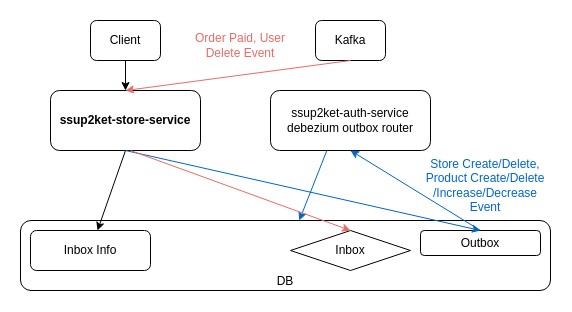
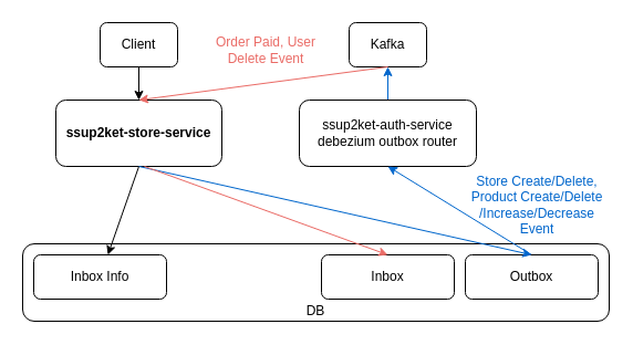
- <mxCell id="3" style="edgeStyle=none;rounded=0;orthogonalLoop=1;jettySize=auto;html=1;exitX=0.5;exitY=0;exitDx=0;exitDy=0;fontColor=#7EA6E0;fillColor=#dae8fc;strokeColor=#0066CC;" parent="1" source="4" target="5" edge="1"><mxGeometry relative="1" as="geometry" /></mxCell>
+ <mxCell id="3" style="edgeStyle=none;rounded=0;orthogonalLoop=1;jettySize=auto;html=1;exitX=0.5;exitY=0;exitDx=0;exitDy=0;entryX=0.5;entryY=1;entryDx=0;entryDy=0;fontColor=#7EA6E0;fillColor=#dae8fc;strokeColor=#0066CC;" parent="1" source="4" target="6" edge="1"><mxGeometry relative="1" as="geometry" /></mxCell>
- <mxCell id="9" value="Outbox" style="rounded=1;whiteSpace=wrap;html=1;verticalAlign=middle;" parent="1" vertex="1"><mxGeometry x="420" y="230" width="120" height="25" as="geometry" /></mxCell>
+ <mxCell id="9" value="Outbox" style="rounded=1;whiteSpace=wrap;html=1;verticalAlign=middle;" parent="1" vertex="1"><mxGeometry x="420" y="230" width="120" height="40" as="geometry" /></mxCell>
- <mxCell id="16" value="Inbox" style="rhombus;whiteSpace=wrap;html=1;verticalAlign=middle;" vertex="1" parent="1"><mxGeometry x="290" y="230" width="120" height="40" as="geometry" /></mxCell>
+ <mxCell id="16" value="Inbox" style="rounded=1;whiteSpace=wrap;html=1;verticalAlign=middle;" vertex="1" parent="1"><mxGeometry x="290" y="230" width="120" height="40" as="geometry" /></mxCell>
